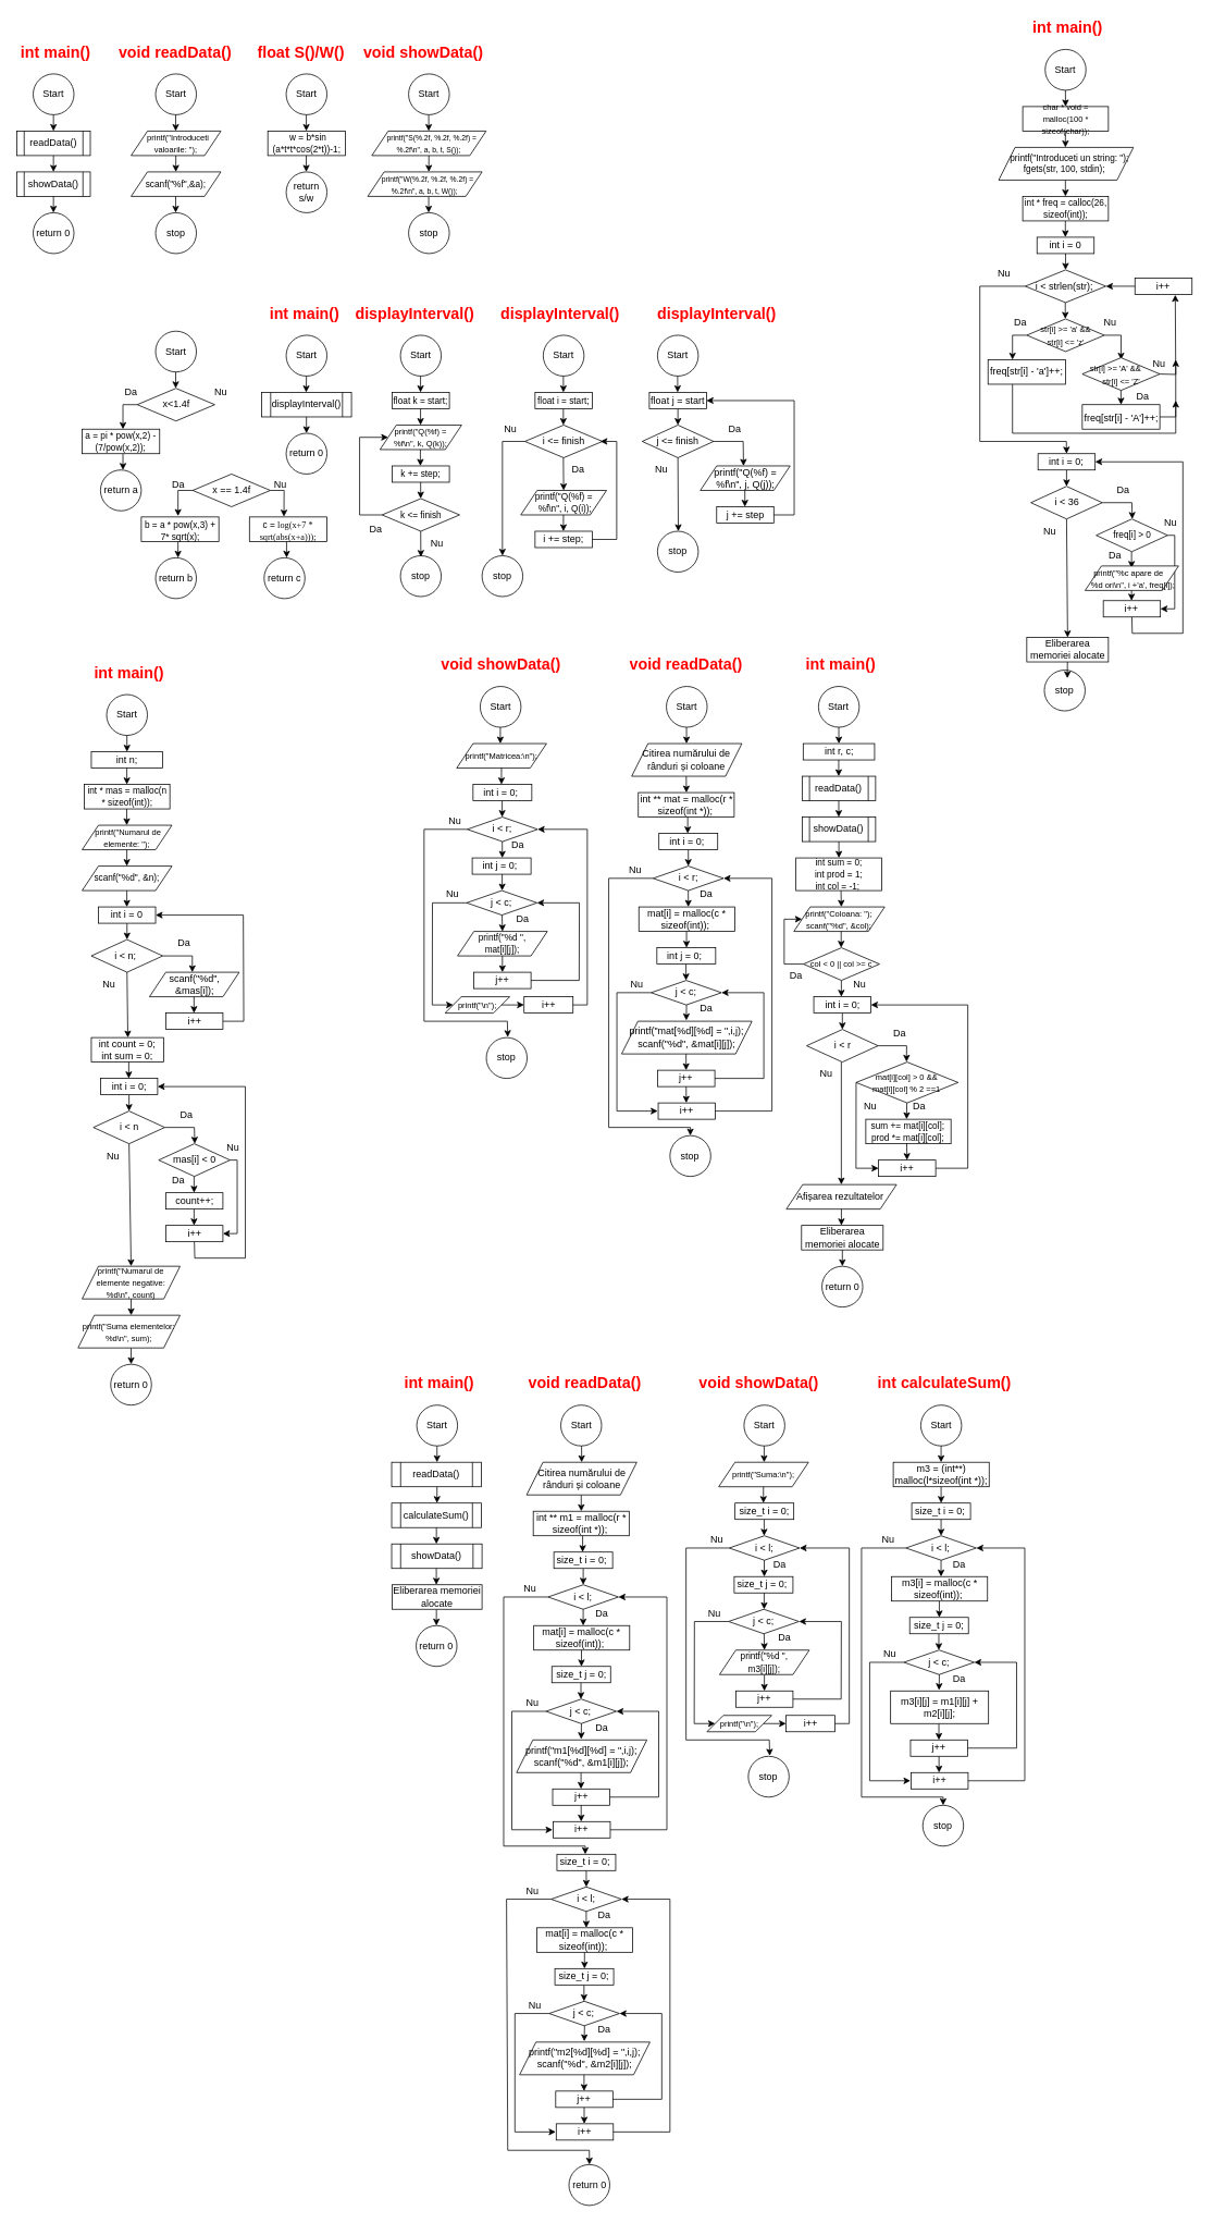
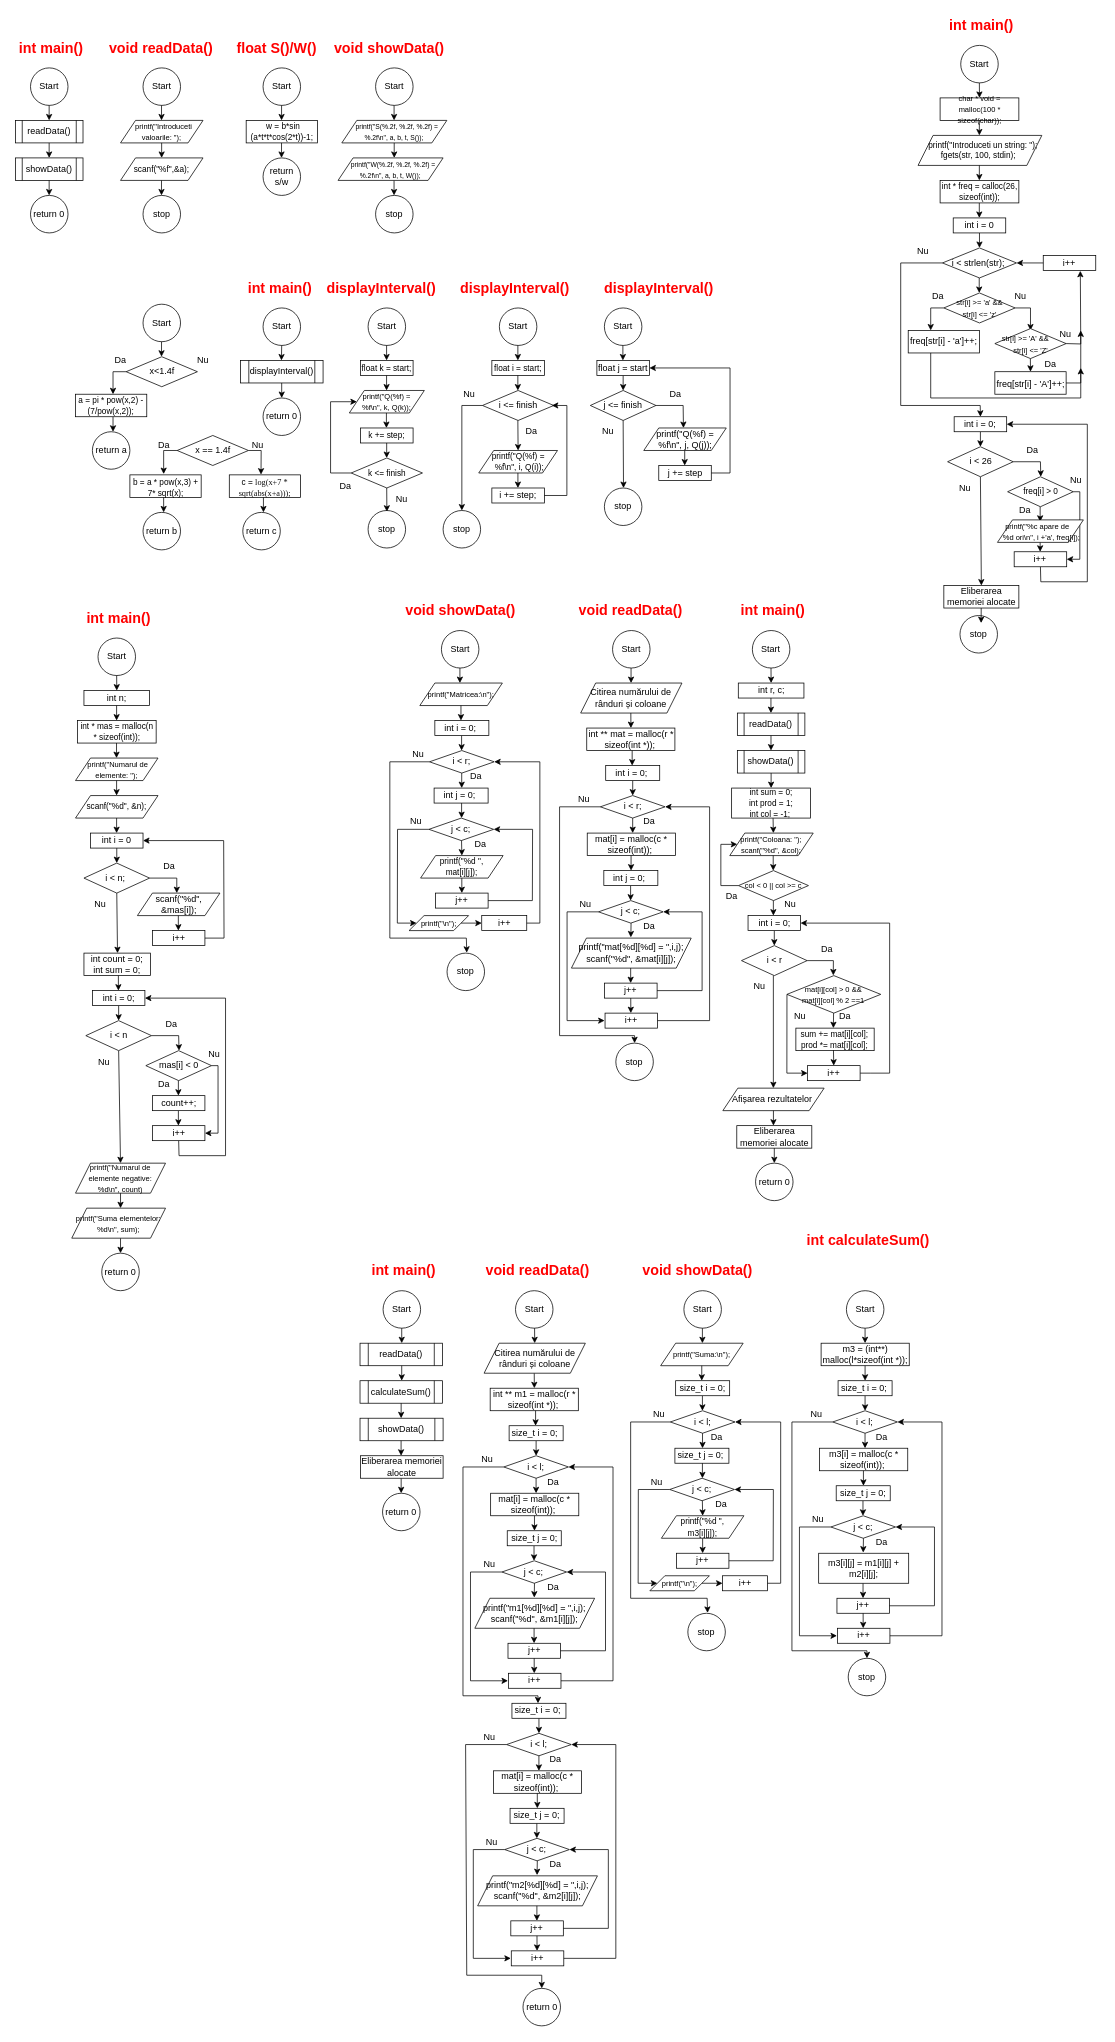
- <mxCell id="285" value="i &amp;lt; 36" style="rhombus;whiteSpace=wrap;html=1;" parent="1" vertex="1"><mxGeometry x="1262.5" y="595" width="87.5" height="40" as="geometry" /></mxCell>
+ <mxCell id="285" value="i &amp;lt; 26" style="rhombus;whiteSpace=wrap;html=1;" parent="1" vertex="1"><mxGeometry x="1262.5" y="595" width="87.5" height="40" as="geometry" /></mxCell>
- <mxCell id="391" value="&lt;h1 style=&quot;font-size: 19px;&quot;&gt;&lt;font color=&quot;#ff0000&quot; style=&quot;font-size: 19px;&quot;&gt;int calculateSum()&lt;/font&gt;&lt;/h1&gt;" style="text;html=1;strokeColor=none;fillColor=none;spacing=5;spacingTop=-20;whiteSpace=wrap;overflow=hidden;rounded=0;fontSize=19;" vertex="1" parent="1"><mxGeometry x="1070" y="1680" width="260" height="30" as="geometry" /></mxCell>
+ <mxCell id="391" value="&lt;h1 style=&quot;font-size: 19px;&quot;&gt;&lt;font color=&quot;#ff0000&quot; style=&quot;font-size: 19px;&quot;&gt;int calculateSum()&lt;/font&gt;&lt;/h1&gt;" style="text;html=1;strokeColor=none;fillColor=none;spacing=5;spacingTop=-20;whiteSpace=wrap;overflow=hidden;rounded=0;fontSize=19;" vertex="1" parent="1"><mxGeometry x="1070" y="1640" width="260" height="30" as="geometry" /></mxCell>
